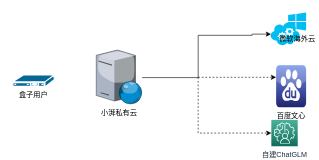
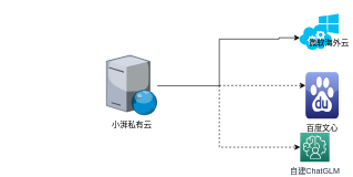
- <mxCell id="10" value="盒子用户" style="shape=mxgraph.cisco.misc.set_top_box;html=1;pointerEvents=1;dashed=0;fillColor=#036897;strokeColor=#ffffff;strokeWidth=2;verticalLabelPosition=bottom;verticalAlign=top;align=center;outlineConnect=0;" vertex="1" parent="9"><mxGeometry y="28" width="70" height="20" as="geometry" /></mxCell>
